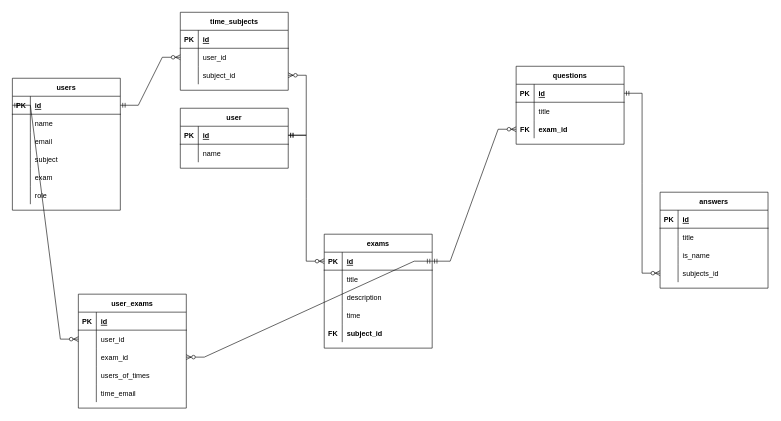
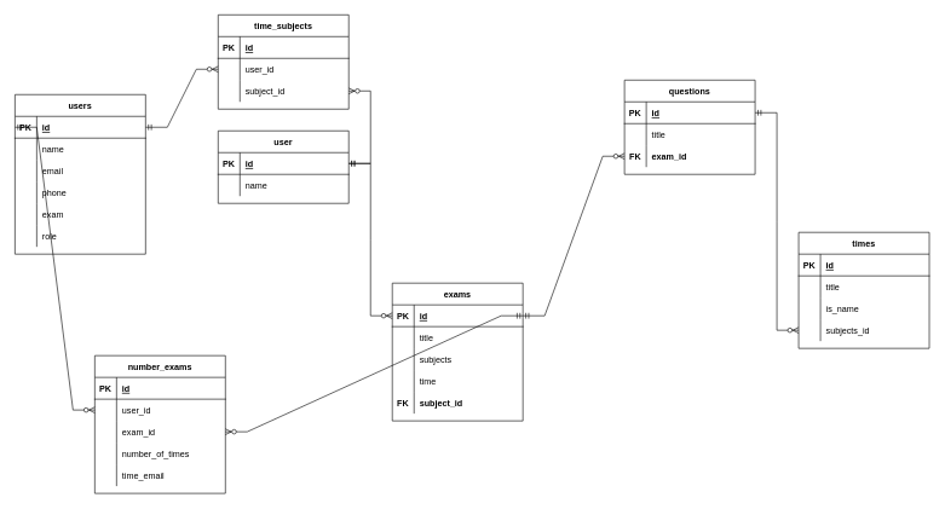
- <mxCell id="14" value="subject " style="shape=partialRectangle;connectable=0;fillColor=none;top=0;left=0;bottom=0;right=0;align=left;spacingLeft=6;overflow=hidden;" parent="12" vertex="1"><mxGeometry x="30" width="150" height="30" as="geometry"><mxRectangle width="150" height="30" as="alternateBounds" /></mxGeometry></mxCell>
+ <mxCell id="14" value="phone " style="shape=partialRectangle;connectable=0;fillColor=none;top=0;left=0;bottom=0;right=0;align=left;spacingLeft=6;overflow=hidden;" parent="12" vertex="1"><mxGeometry x="30" width="150" height="30" as="geometry"><mxRectangle width="150" height="30" as="alternateBounds" /></mxGeometry></mxCell>
- <mxCell id="55" value="answers" style="shape=table;startSize=30;container=1;collapsible=1;childLayout=tableLayout;fixedRows=1;rowLines=0;fontStyle=1;align=center;resizeLast=1;" parent="1" vertex="1"><mxGeometry x="1100" y="320" width="180" height="160" as="geometry" /></mxCell>
+ <mxCell id="55" value="times" style="shape=table;startSize=30;container=1;collapsible=1;childLayout=tableLayout;fixedRows=1;rowLines=0;fontStyle=1;align=center;resizeLast=1;" parent="1" vertex="1"><mxGeometry x="1100" y="320" width="180" height="160" as="geometry" /></mxCell>
- <mxCell id="37" value="description" style="shape=partialRectangle;connectable=0;fillColor=none;top=0;left=0;bottom=0;right=0;align=left;spacingLeft=6;overflow=hidden;" vertex="1" parent="35"><mxGeometry x="30" width="150" height="30" as="geometry"><mxRectangle width="150" height="30" as="alternateBounds" /></mxGeometry></mxCell>
+ <mxCell id="37" value="subjects" style="shape=partialRectangle;connectable=0;fillColor=none;top=0;left=0;bottom=0;right=0;align=left;spacingLeft=6;overflow=hidden;" vertex="1" parent="35"><mxGeometry x="30" width="150" height="30" as="geometry"><mxRectangle width="150" height="30" as="alternateBounds" /></mxGeometry></mxCell>
- <mxCell id="82" value="user_exams" style="shape=table;startSize=30;container=1;collapsible=1;childLayout=tableLayout;fixedRows=1;rowLines=0;fontStyle=1;align=center;resizeLast=1;" parent="1" vertex="1"><mxGeometry x="130" y="490" width="180" height="190" as="geometry" /></mxCell>
+ <mxCell id="82" value="number_exams" style="shape=table;startSize=30;container=1;collapsible=1;childLayout=tableLayout;fixedRows=1;rowLines=0;fontStyle=1;align=center;resizeLast=1;" parent="1" vertex="1"><mxGeometry x="130" y="490" width="180" height="190" as="geometry" /></mxCell>
- <mxCell id="94" value="users_of_times" style="shape=partialRectangle;connectable=0;fillColor=none;top=0;left=0;bottom=0;right=0;align=left;spacingLeft=6;overflow=hidden;" parent="92" vertex="1"><mxGeometry x="30" width="150" height="30" as="geometry"><mxRectangle width="150" height="30" as="alternateBounds" /></mxGeometry></mxCell>
+ <mxCell id="94" value="number_of_times" style="shape=partialRectangle;connectable=0;fillColor=none;top=0;left=0;bottom=0;right=0;align=left;spacingLeft=6;overflow=hidden;" parent="92" vertex="1"><mxGeometry x="30" width="150" height="30" as="geometry"><mxRectangle width="150" height="30" as="alternateBounds" /></mxGeometry></mxCell>
